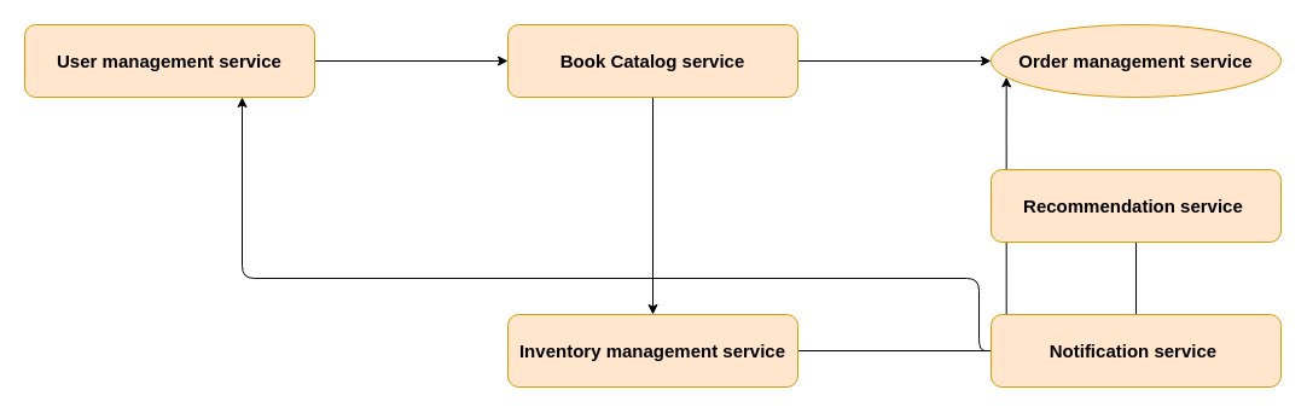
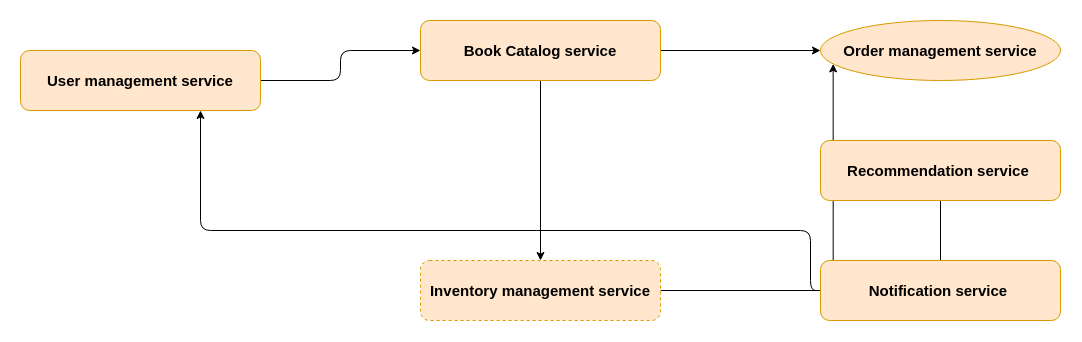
- <mxCell id="6" value="&lt;font style=&quot;font-size: 15px;&quot;&gt;&lt;b&gt;User management service&lt;/b&gt;&lt;/font&gt;" style="rounded=1;whiteSpace=wrap;html=1;fillColor=#ffe6cc;strokeColor=#d79b00;" parent="1" vertex="1"><mxGeometry x="20" y="20" width="240" height="60" as="geometry" /></mxCell>
+ <mxCell id="6" value="&lt;font style=&quot;font-size: 15px;&quot;&gt;&lt;b&gt;User management service&lt;/b&gt;&lt;/font&gt;" style="rounded=1;whiteSpace=wrap;html=1;fillColor=#ffe6cc;strokeColor=#d79b00;" parent="1" vertex="1"><mxGeometry x="20" y="50" width="240" height="60" as="geometry" /></mxCell>
- <mxCell id="9" value="&lt;font style=&quot;font-size: 15px;&quot;&gt;&lt;b&gt;Inventory management service&lt;/b&gt;&lt;/font&gt;" style="rounded=1;whiteSpace=wrap;html=1;fillColor=#ffe6cc;strokeColor=#d79b00;" parent="1" vertex="1"><mxGeometry x="420" y="260" width="240" height="60" as="geometry" /></mxCell>
+ <mxCell id="9" value="&lt;font style=&quot;font-size: 15px;&quot;&gt;&lt;b&gt;Inventory management service&lt;/b&gt;&lt;/font&gt;" style="rounded=1;whiteSpace=wrap;html=1;fillColor=#ffe6cc;strokeColor=#d79b00;dashed=1;" parent="1" vertex="1"><mxGeometry x="420" y="260" width="240" height="60" as="geometry" /></mxCell>
